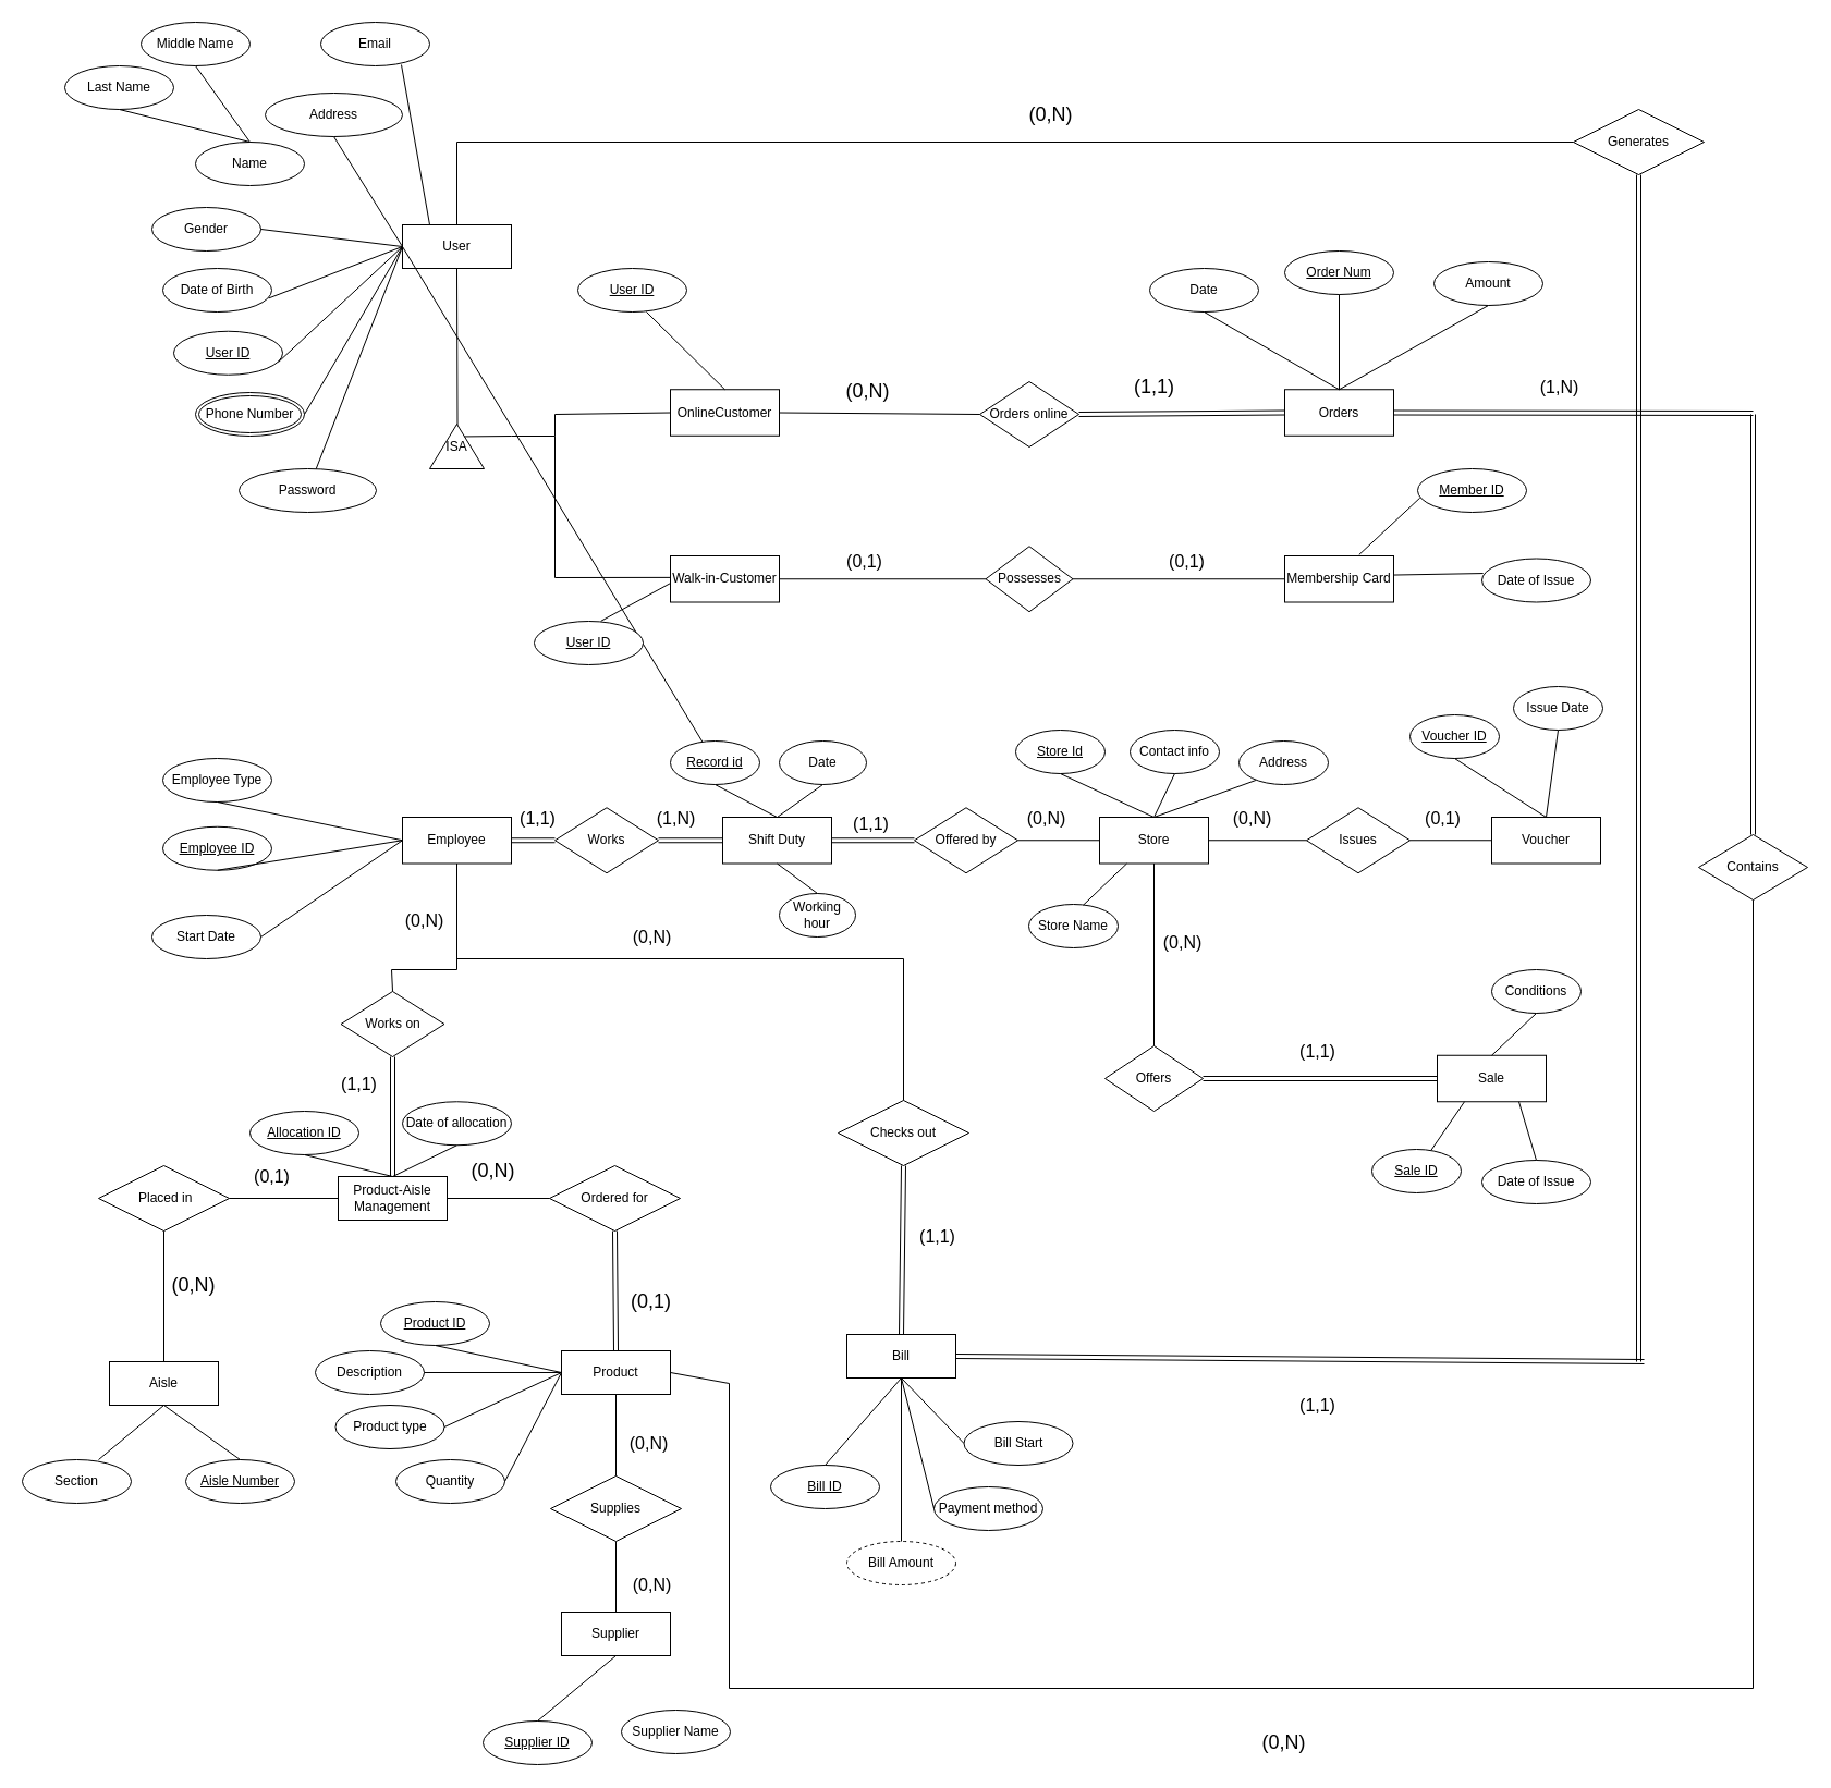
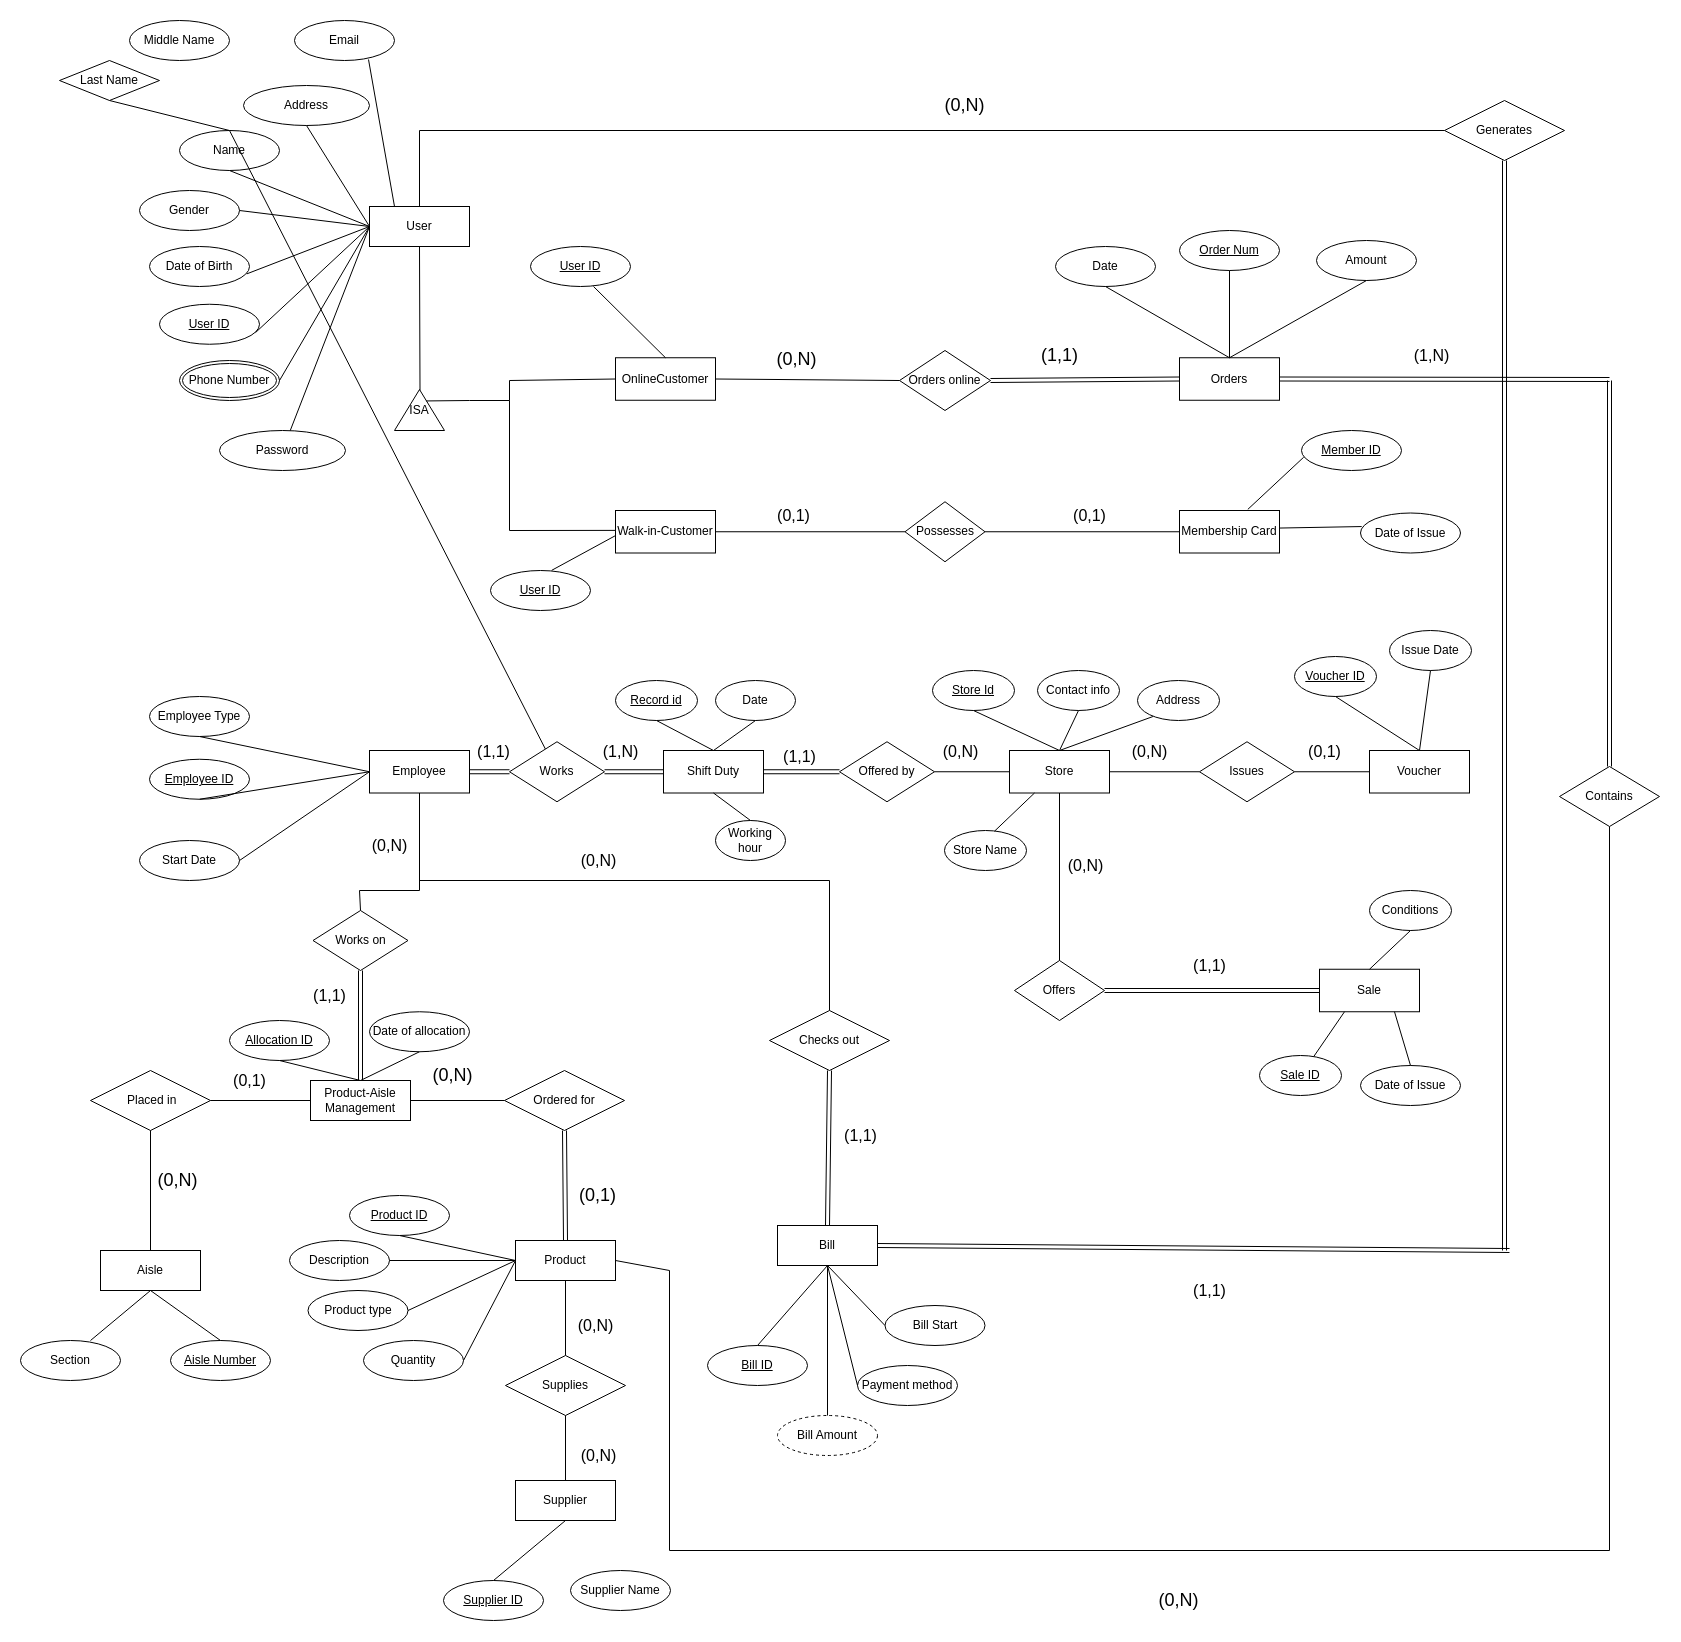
- <mxCell id="8" value="Last Name" style="ellipse;whiteSpace=wrap;html=1;align=center;labelBackgroundColor=none;rounded=0;" parent="1" vertex="1"><mxGeometry x="59" y="60" width="100" height="40" as="geometry" /></mxCell>
+ <mxCell id="8" value="Last Name" style="rhombus;whiteSpace=wrap;html=1;align=center;labelBackgroundColor=none;" parent="1" vertex="1"><mxGeometry x="59" y="60" width="100" height="40" as="geometry" /></mxCell>
- <mxCell id="13" value="" style="endArrow=none;html=1;rounded=0;exitX=0.5;exitY=0;exitDx=0;exitDy=0;labelBackgroundColor=none;fontColor=default;entryX=0.5;entryY=1;entryDx=0;entryDy=0;" parent="1" source="7" target="9" edge="1"><mxGeometry relative="1" as="geometry"><mxPoint x="525.6" y="2.12" as="sourcePoint" /><mxPoint x="579" y="-30" as="targetPoint" /></mxGeometry></mxCell>
+ <mxCell id="13" value="" style="endArrow=none;html=1;rounded=0;exitX=0.5;exitY=0;exitDx=0;exitDy=0;labelBackgroundColor=none;fontColor=default;" parent="1" source="7" target="37" edge="1"><mxGeometry relative="1" as="geometry"><mxPoint x="525.6" y="2.12" as="sourcePoint" /><mxPoint x="579" y="-30" as="targetPoint" /></mxGeometry></mxCell>
- <mxCell id="15" value="" style="endArrow=none;html=1;rounded=0;exitX=0;exitY=0.5;exitDx=0;exitDy=0;labelBackgroundColor=none;fontColor=default;" parent="1" source="2" target="40" edge="1"><mxGeometry relative="1" as="geometry"><mxPoint x="129" y="590" as="sourcePoint" /><mxPoint x="289" y="590" as="targetPoint" /></mxGeometry></mxCell>
+ <mxCell id="15" value="" style="endArrow=none;html=1;rounded=0;entryX=0.5;entryY=1;entryDx=0;entryDy=0;exitX=0;exitY=0.5;exitDx=0;exitDy=0;labelBackgroundColor=none;fontColor=default;" parent="1" source="2" target="7" edge="1"><mxGeometry relative="1" as="geometry"><mxPoint x="129" y="590" as="sourcePoint" /><mxPoint x="289" y="590" as="targetPoint" /></mxGeometry></mxCell>
